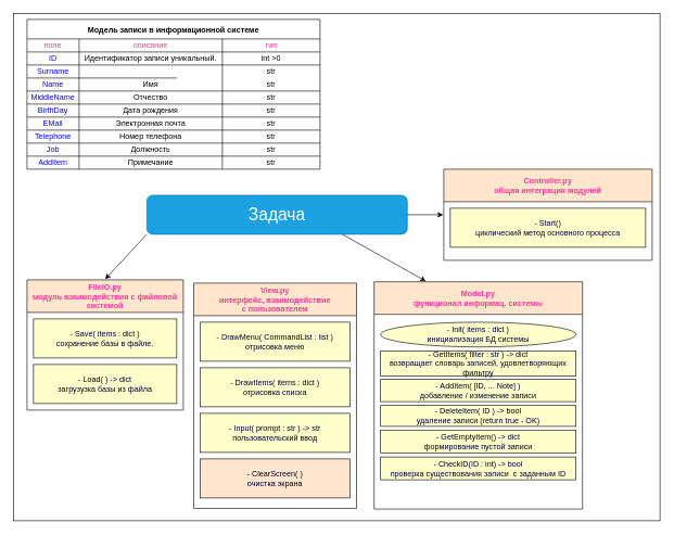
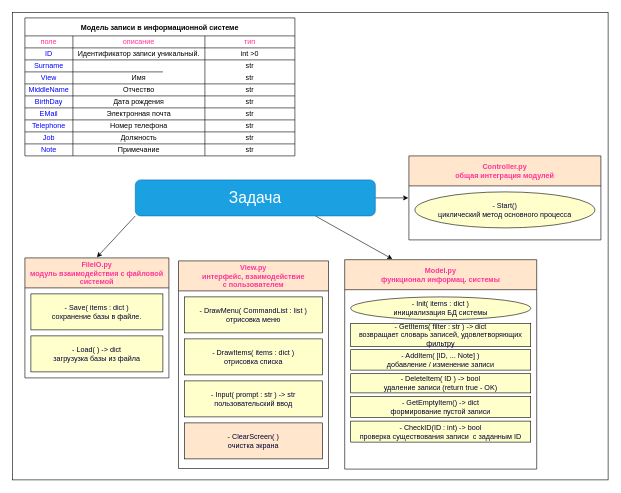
- <mxCell id="16" value="Name" style="shape=partialRectangle;html=1;whiteSpace=wrap;connectable=0;fillColor=none;top=0;left=0;bottom=0;right=0;overflow=hidden;pointerEvents=1;fontColor=#0000FF;" parent="15" vertex="1"><mxGeometry width="80" height="20" as="geometry"><mxRectangle width="80" height="20" as="alternateBounds" /></mxGeometry></mxCell>
+ <mxCell id="16" value="View" style="shape=partialRectangle;html=1;whiteSpace=wrap;connectable=0;fillColor=none;top=0;left=0;bottom=0;right=0;overflow=hidden;pointerEvents=1;fontColor=#0000FF;" parent="15" vertex="1"><mxGeometry width="80" height="20" as="geometry"><mxRectangle width="80" height="20" as="alternateBounds" /></mxGeometry></mxCell>
- <mxCell id="40" value="AddItem" style="shape=partialRectangle;html=1;whiteSpace=wrap;connectable=0;fillColor=none;top=0;left=0;bottom=0;right=0;overflow=hidden;pointerEvents=1;fontColor=#0000FF;" parent="39" vertex="1"><mxGeometry width="80" height="20" as="geometry"><mxRectangle width="80" height="20" as="alternateBounds" /></mxGeometry></mxCell>
+ <mxCell id="40" value="Note" style="shape=partialRectangle;html=1;whiteSpace=wrap;connectable=0;fillColor=none;top=0;left=0;bottom=0;right=0;overflow=hidden;pointerEvents=1;fontColor=#0000FF;" parent="39" vertex="1"><mxGeometry width="80" height="20" as="geometry"><mxRectangle width="80" height="20" as="alternateBounds" /></mxGeometry></mxCell>
- <mxCell id="63" value="&lt;font&gt;- Start()&lt;br&gt;циклический метод основного процесса&lt;br&gt;&lt;/font&gt;" style="whiteSpace=wrap;html=1;fontColor=#000033;strokeColor=#000000;labelBackgroundColor=none;fillColor=#FFFFCC;" parent="62" vertex="1"><mxGeometry x="10" y="60" width="300" height="60" as="geometry" /></mxCell>
+ <mxCell id="63" value="&lt;font&gt;- Start()&lt;br&gt;циклический метод основного процесса&lt;br&gt;&lt;/font&gt;" style="ellipse;whiteSpace=wrap;html=1;fontColor=#000033;strokeColor=#000000;labelBackgroundColor=none;fillColor=#FFFFCC;" parent="62" vertex="1"><mxGeometry x="10" y="60" width="300" height="60" as="geometry" /></mxCell>
